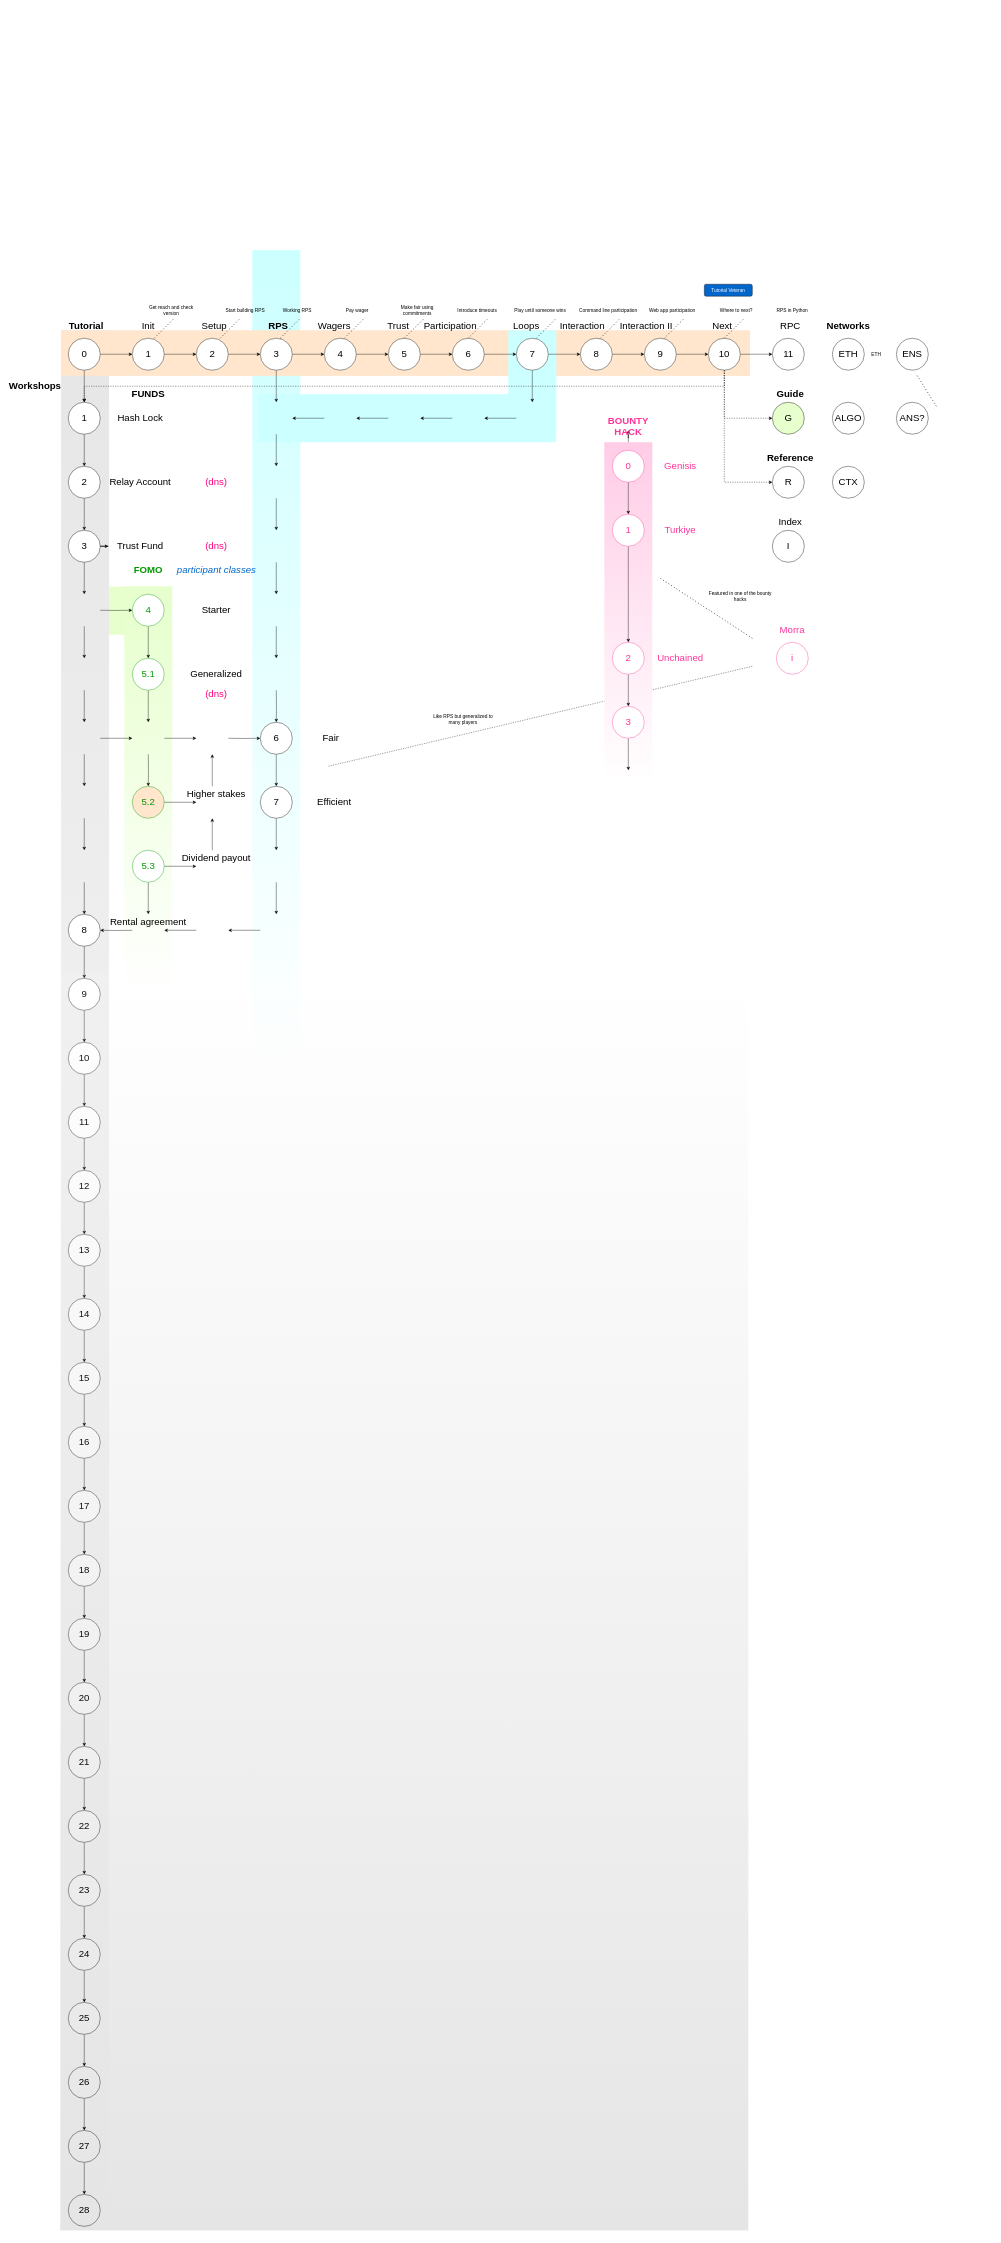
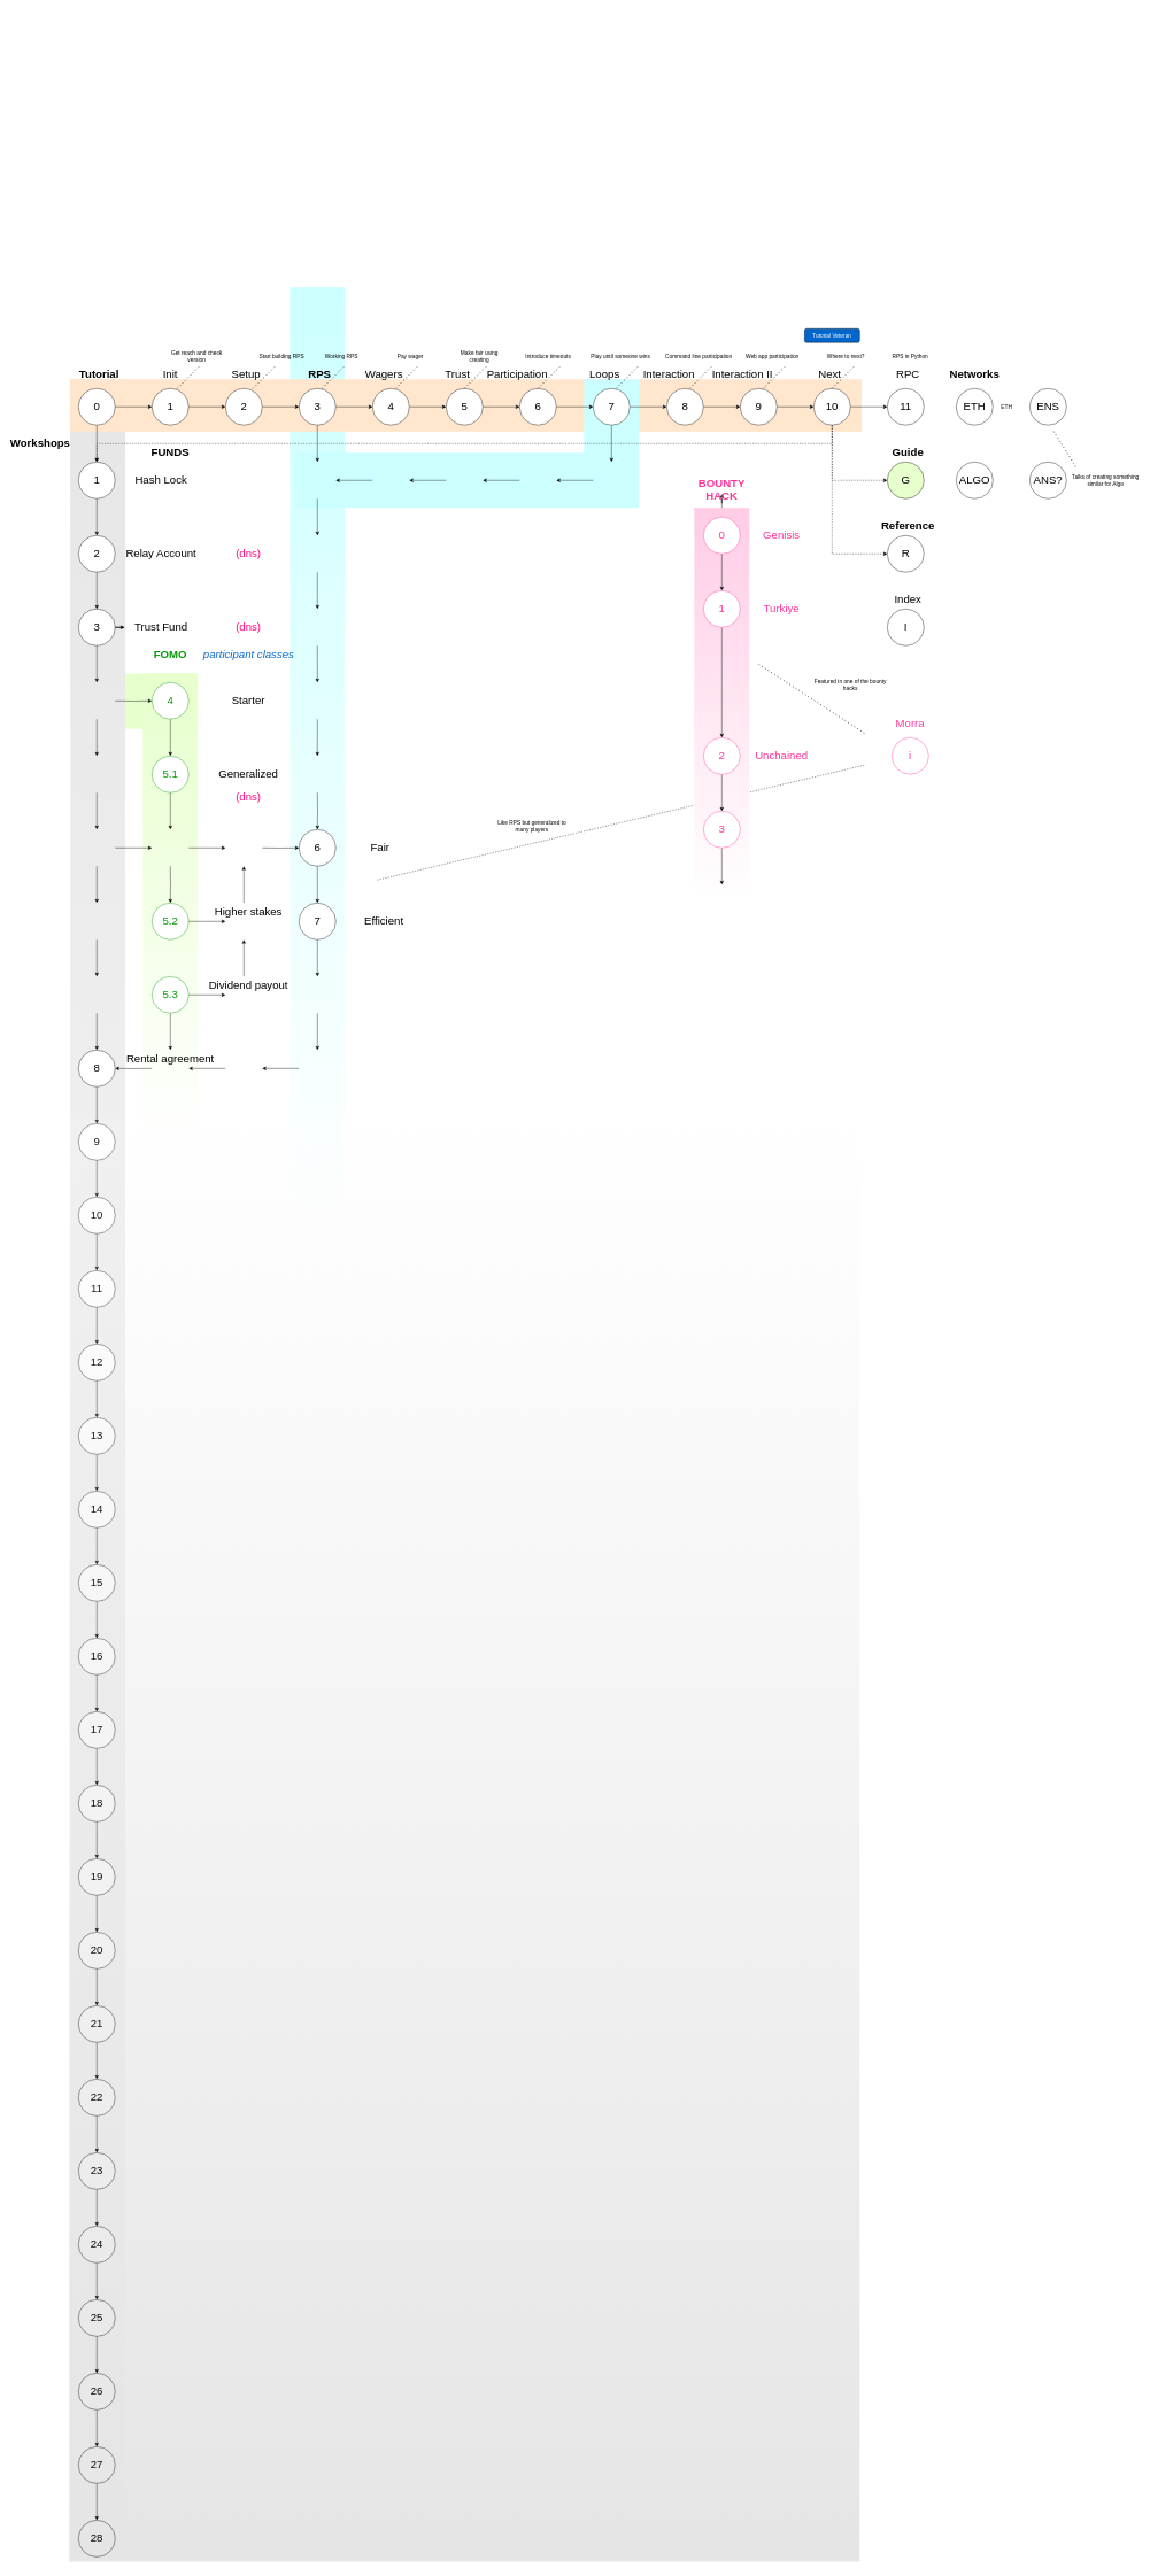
- <mxCell id="88" value="&lt;span style=&quot;background-color: rgb(0 , 102 , 204)&quot;&gt;&lt;font color=&quot;#ffffff&quot;&gt;Tutorial Veteran&lt;/font&gt;&lt;/span&gt;" style="rounded=1;whiteSpace=wrap;html=1;fillColor=#0066CC;" parent="1" vertex="1"><mxGeometry x="1760" y="710" width="120" height="30" as="geometry" /></mxCell>
+ <mxCell id="88" value="&lt;span style=&quot;background-color: rgb(0 , 102 , 204)&quot;&gt;&lt;font color=&quot;#ffffff&quot;&gt;Tutorial Veteran&lt;/font&gt;&lt;/span&gt;" style="rounded=1;whiteSpace=wrap;html=1;fillColor=#0066CC;" parent="1" vertex="1"><mxGeometry x="1750" y="715" width="120" height="30" as="geometry" /></mxCell>
- <mxCell id="55" value="Make fair using commitments" style="text;html=1;strokeColor=none;fillColor=none;align=center;verticalAlign=middle;whiteSpace=wrap;rounded=0;" parent="1" vertex="1"><mxGeometry x="980" y="765" width="125" height="20" as="geometry" /></mxCell>
+ <mxCell id="55" value="Make fair using creating" style="text;html=1;strokeColor=none;fillColor=none;align=center;verticalAlign=middle;whiteSpace=wrap;rounded=0;" parent="1" vertex="1"><mxGeometry x="980" y="765" width="125" height="20" as="geometry" /></mxCell>
+ <mxCell id="209" value="Talks of creating something similar for Algo" style="text;html=1;strokeColor=none;fillColor=none;align=center;verticalAlign=middle;whiteSpace=wrap;rounded=0;" vertex="1" parent="1"><mxGeometry x="2330" y="1033.8" width="150" height="22.4" as="geometry" /></mxCell>
- <mxCell id="204" value="&lt;font style=&quot;font-size: 24px&quot;&gt;CTX&lt;/font&gt;" style="ellipse;whiteSpace=wrap;html=1;aspect=fixed;" vertex="1" parent="1"><mxGeometry x="2080" y="1165" width="80" height="80" as="geometry" /></mxCell>
- <mxCell id="123" value="&lt;font style=&quot;font-size: 24px&quot; color=&quot;#009900&quot;&gt;5.2&lt;br&gt;&lt;/font&gt;" style="ellipse;whiteSpace=wrap;html=1;aspect=fixed;strokeColor=#009900;fillColor=#ffe6cc;" parent="1" vertex="1"><mxGeometry x="330" y="1965" width="80" height="80" as="geometry" /></mxCell>
+ <mxCell id="123" value="&lt;font style=&quot;font-size: 24px&quot; color=&quot;#009900&quot;&gt;5.2&lt;br&gt;&lt;/font&gt;" style="ellipse;whiteSpace=wrap;html=1;aspect=fixed;strokeColor=#009900;" parent="1" vertex="1"><mxGeometry x="330" y="1965" width="80" height="80" as="geometry" /></mxCell>
